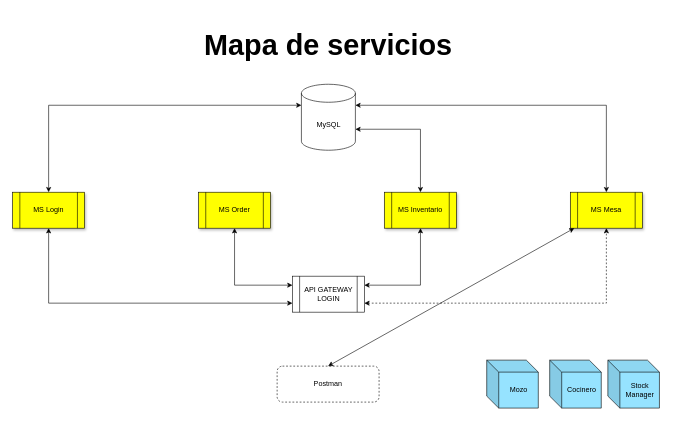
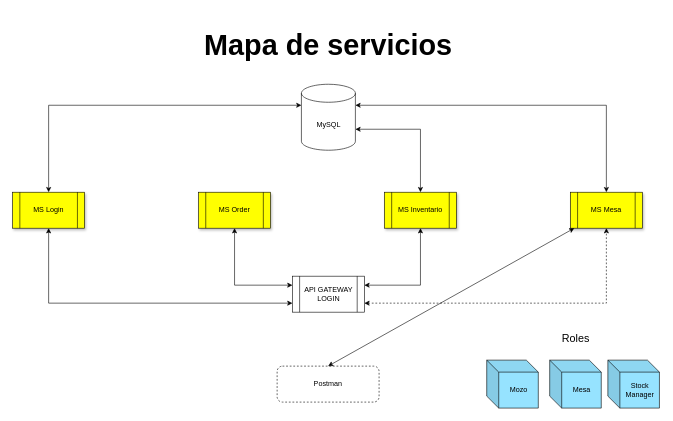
+ <mxCell id="21" value="&lt;font style=&quot;font-size: 18px;&quot;&gt;Roles&lt;/font&gt;" style="text;html=1;strokeColor=none;fillColor=none;align=center;verticalAlign=middle;whiteSpace=wrap;rounded=0;" vertex="1" parent="1"><mxGeometry x="928.5" y="550" width="60" height="30" as="geometry" /></mxCell>
- <mxCell id="8" value="Cocinero" style="shape=cube;whiteSpace=wrap;html=1;boundedLbl=1;backgroundOutline=1;darkOpacity=0.05;darkOpacity2=0.1;shadow=0;strokeColor=#000000;fillColor=#96E3FF;" vertex="1" parent="1"><mxGeometry x="915.5" y="600" width="86" height="80" as="geometry" /></mxCell>
+ <mxCell id="8" value="Mesa" style="shape=cube;whiteSpace=wrap;html=1;boundedLbl=1;backgroundOutline=1;darkOpacity=0.05;darkOpacity2=0.1;shadow=0;strokeColor=#000000;fillColor=#96E3FF;" vertex="1" parent="1"><mxGeometry x="915.5" y="600" width="86" height="80" as="geometry" /></mxCell>
